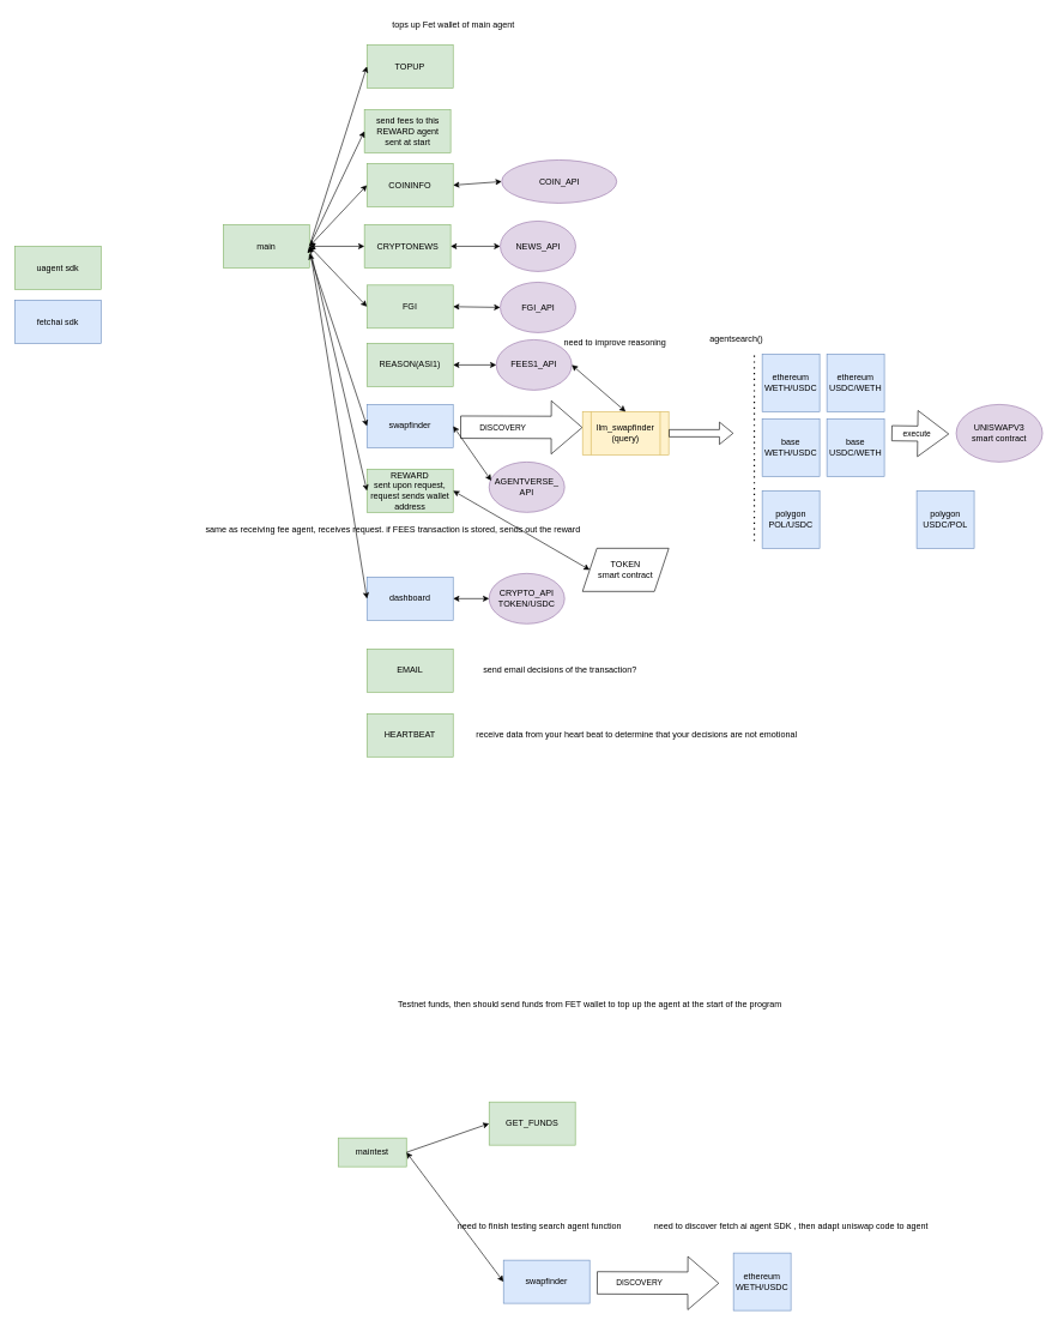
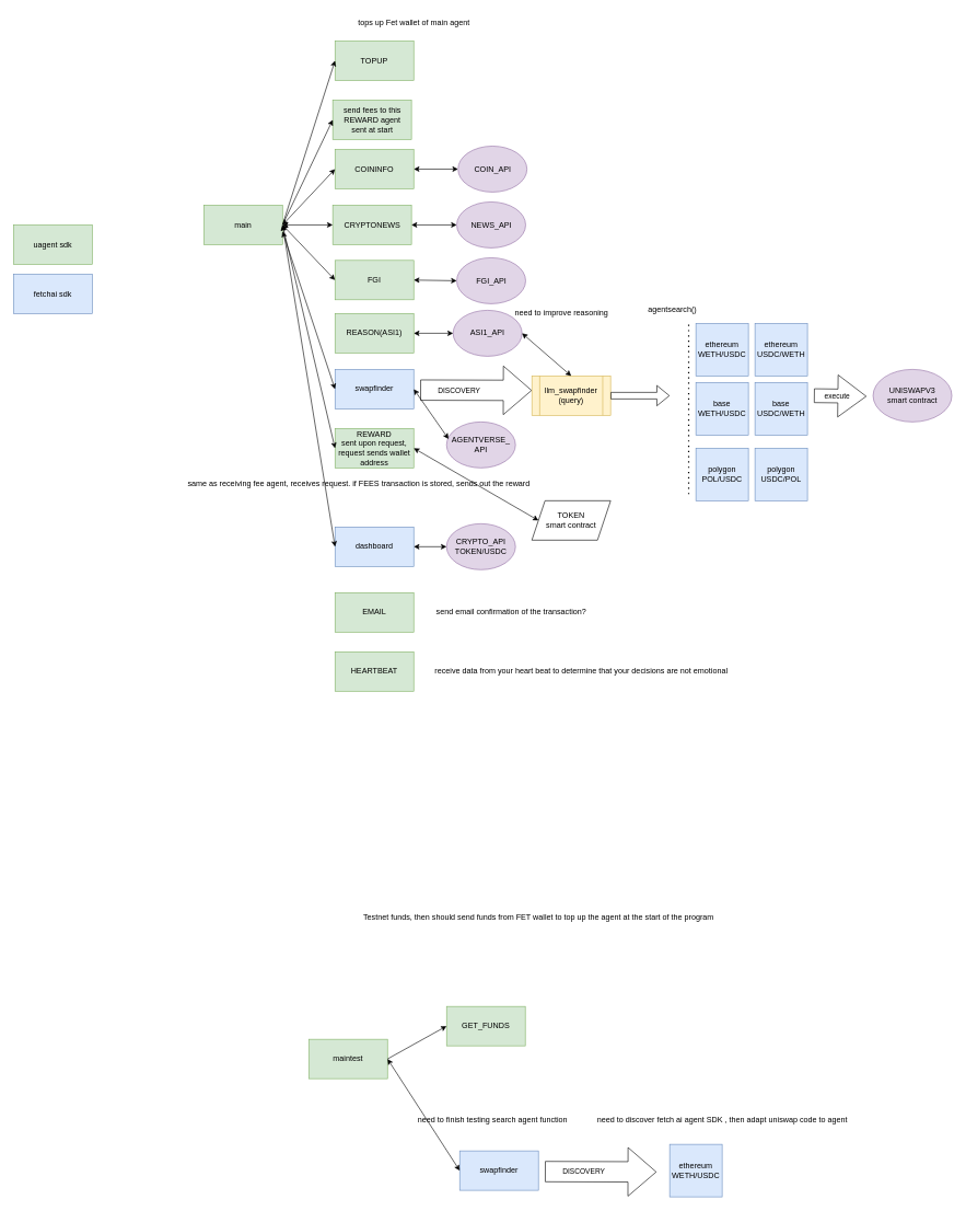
- <mxCell id="16" value="COIN_API" style="ellipse;whiteSpace=wrap;html=1;fillColor=#e1d5e7;strokeColor=#9673a6;" parent="1" vertex="1"><mxGeometry x="697.5" y="222" width="160" height="60" as="geometry" /></mxCell>
+ <mxCell id="16" value="COIN_API" style="ellipse;whiteSpace=wrap;html=1;fillColor=#e1d5e7;strokeColor=#9673a6;" parent="1" vertex="1"><mxGeometry x="697.5" y="222" width="105" height="70" as="geometry" /></mxCell>
- <mxCell id="39" value="FEES1_API" style="ellipse;whiteSpace=wrap;html=1;fillColor=#e1d5e7;strokeColor=#9673a6;" parent="1" vertex="1"><mxGeometry x="690" y="472" width="105" height="70" as="geometry" /></mxCell>
+ <mxCell id="39" value="ASI1_API" style="ellipse;whiteSpace=wrap;html=1;fillColor=#e1d5e7;strokeColor=#9673a6;" parent="1" vertex="1"><mxGeometry x="690" y="472" width="105" height="70" as="geometry" /></mxCell>
- <mxCell id="26" value="polygon&lt;div&gt;USDC/POL&lt;/div&gt;" style="whiteSpace=wrap;html=1;aspect=fixed;fillColor=#dae8fc;strokeColor=#6c8ebf;" parent="1" vertex="1"><mxGeometry x="1275" y="682" width="80" height="80" as="geometry" /></mxCell>
+ <mxCell id="26" value="polygon&lt;div&gt;USDC/POL&lt;/div&gt;" style="whiteSpace=wrap;html=1;aspect=fixed;fillColor=#dae8fc;strokeColor=#6c8ebf;" parent="1" vertex="1"><mxGeometry x="1150" y="682" width="80" height="80" as="geometry" /></mxCell>
- <mxCell id="65" value="send email decisions of the transaction?&amp;nbsp;" style="text;html=1;align=center;verticalAlign=middle;resizable=0;points=[];autosize=1;strokeColor=none;fillColor=none;" vertex="1" parent="1"><mxGeometry x="650" y="917" width="260" height="30" as="geometry" /></mxCell>
+ <mxCell id="65" value="send email confirmation of the transaction?&amp;nbsp;" style="text;html=1;align=center;verticalAlign=middle;resizable=0;points=[];autosize=1;strokeColor=none;fillColor=none;" vertex="1" parent="1"><mxGeometry x="650" y="917" width="260" height="30" as="geometry" /></mxCell>
- <mxCell id="50" value="maintest" style="rounded=0;whiteSpace=wrap;html=1;fillColor=#d5e8d4;strokeColor=#82b366;" vertex="1" parent="1"><mxGeometry x="470" y="1582" width="95" height="40" as="geometry" /></mxCell>
+ <mxCell id="50" value="maintest" style="rounded=0;whiteSpace=wrap;html=1;fillColor=#d5e8d4;strokeColor=#82b366;" vertex="1" parent="1"><mxGeometry x="470" y="1582" width="120" height="60" as="geometry" /></mxCell>
